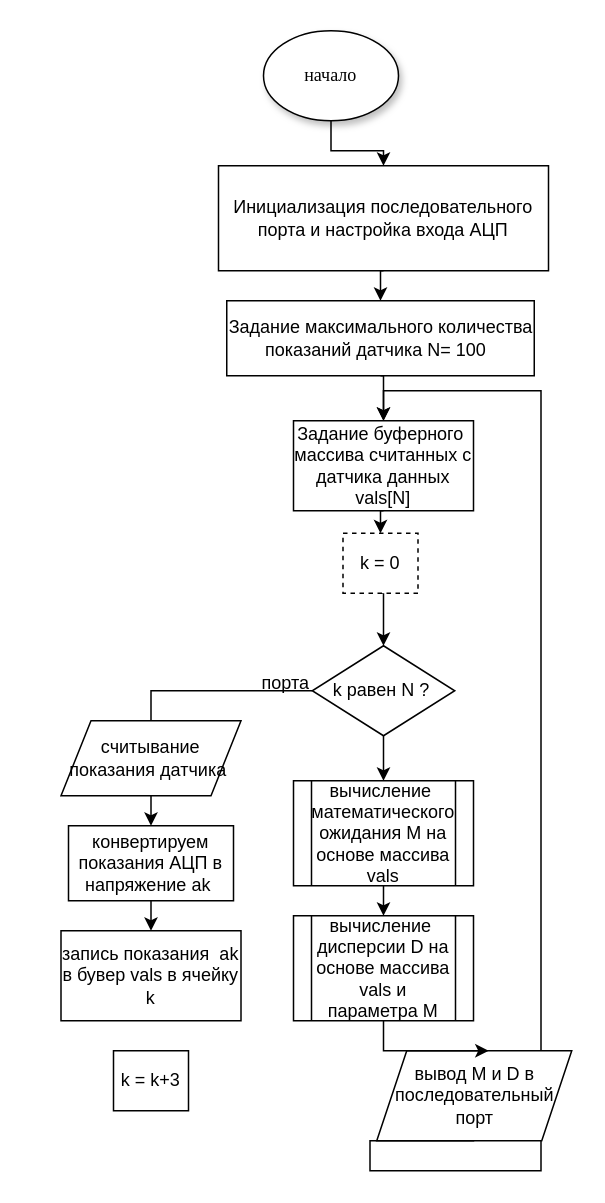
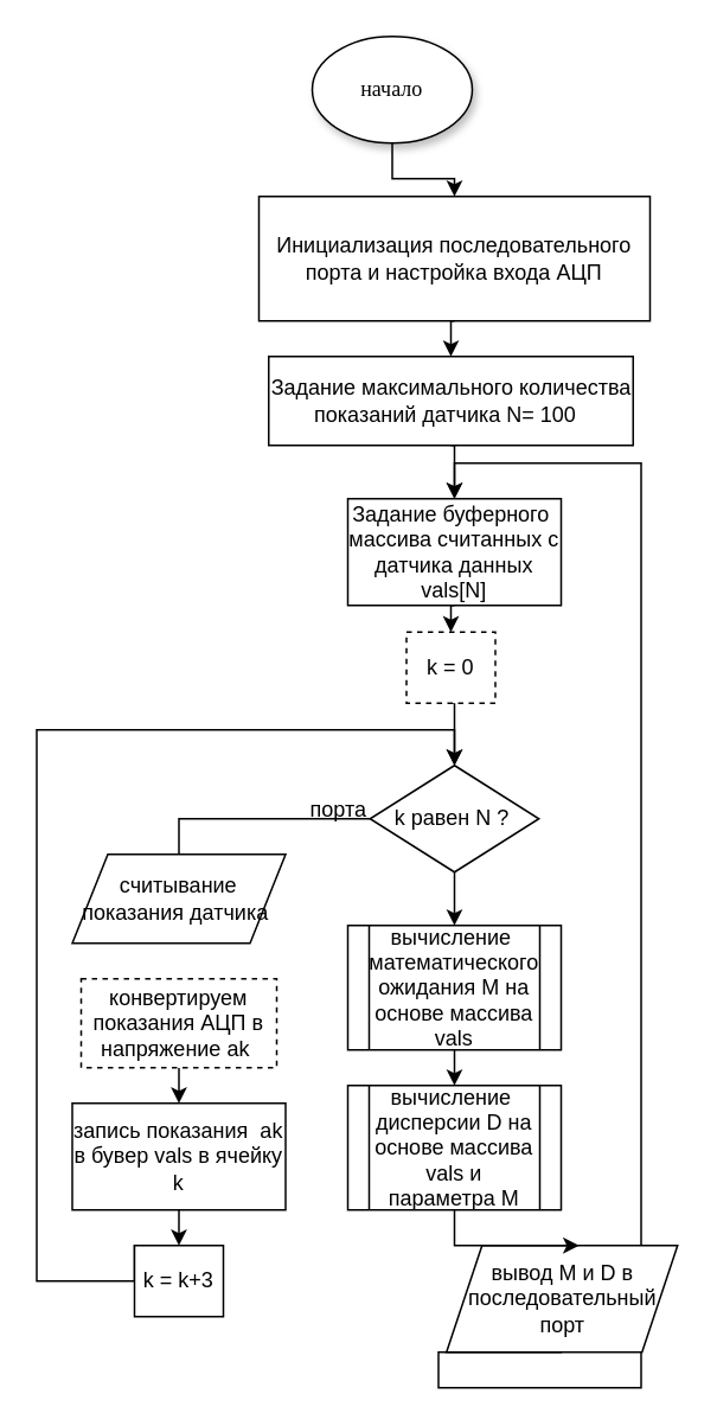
+ <mxCell id="19" style="edgeStyle=orthogonalEdgeStyle;rounded=0;orthogonalLoop=1;jettySize=auto;html=1;exitX=0;exitY=0.5;exitDx=0;exitDy=0;entryX=0.5;entryY=0;entryDx=0;entryDy=0;" edge="1" parent="1" source="20" target="12"><mxGeometry relative="1" as="geometry"><Array as="points"><mxPoint x="75" y="700" /><mxPoint x="90" y="700" /><mxPoint x="90" y="720" /><mxPoint x="20" y="720" /><mxPoint x="20" y="410" /><mxPoint x="255" y="410" /></Array></mxGeometry></mxCell>
- <mxCell id="17" style="edgeStyle=orthogonalEdgeStyle;rounded=0;orthogonalLoop=1;jettySize=auto;html=1;exitX=0.5;exitY=1;exitDx=0;exitDy=0;entryX=0.5;entryY=0;entryDx=0;entryDy=0;" edge="1" parent="1" source="18" target="29"><mxGeometry relative="1" as="geometry" /></mxCell>
- <mxCell id="29" value="конвертируем показания АЦП в напряжение ak&amp;nbsp;" style="rounded=0;whiteSpace=wrap;html=1;" vertex="1" parent="1"><mxGeometry x="45" y="550" width="110" height="50" as="geometry" /></mxCell>
+ <mxCell id="29" value="конвертируем показания АЦП в напряжение ak&amp;nbsp;" style="rounded=0;whiteSpace=wrap;html=1;dashed=1;" vertex="1" parent="1"><mxGeometry x="45" y="550" width="110" height="50" as="geometry" /></mxCell>
+ <mxCell id="15" style="edgeStyle=orthogonalEdgeStyle;rounded=0;orthogonalLoop=1;jettySize=auto;html=1;exitX=0.5;exitY=1;exitDx=0;exitDy=0;entryX=0.5;entryY=0;entryDx=0;entryDy=0;" edge="1" parent="1" source="16" target="20"><mxGeometry relative="1" as="geometry" /></mxCell>
